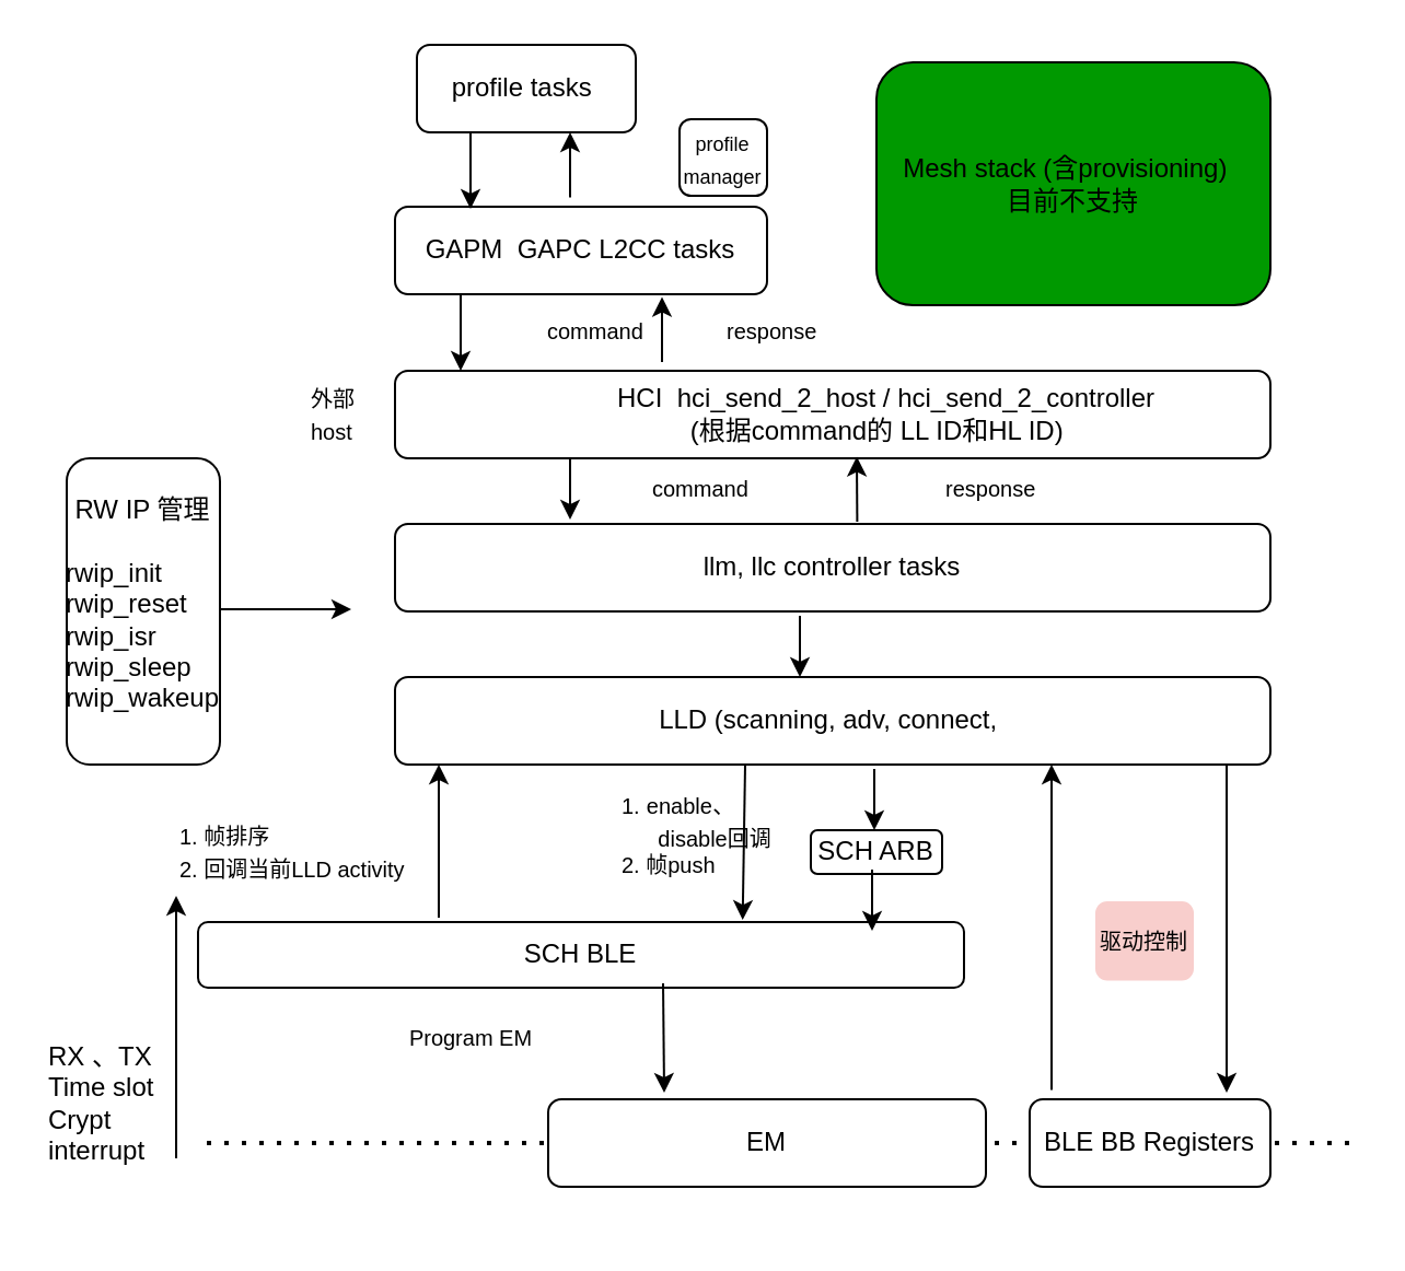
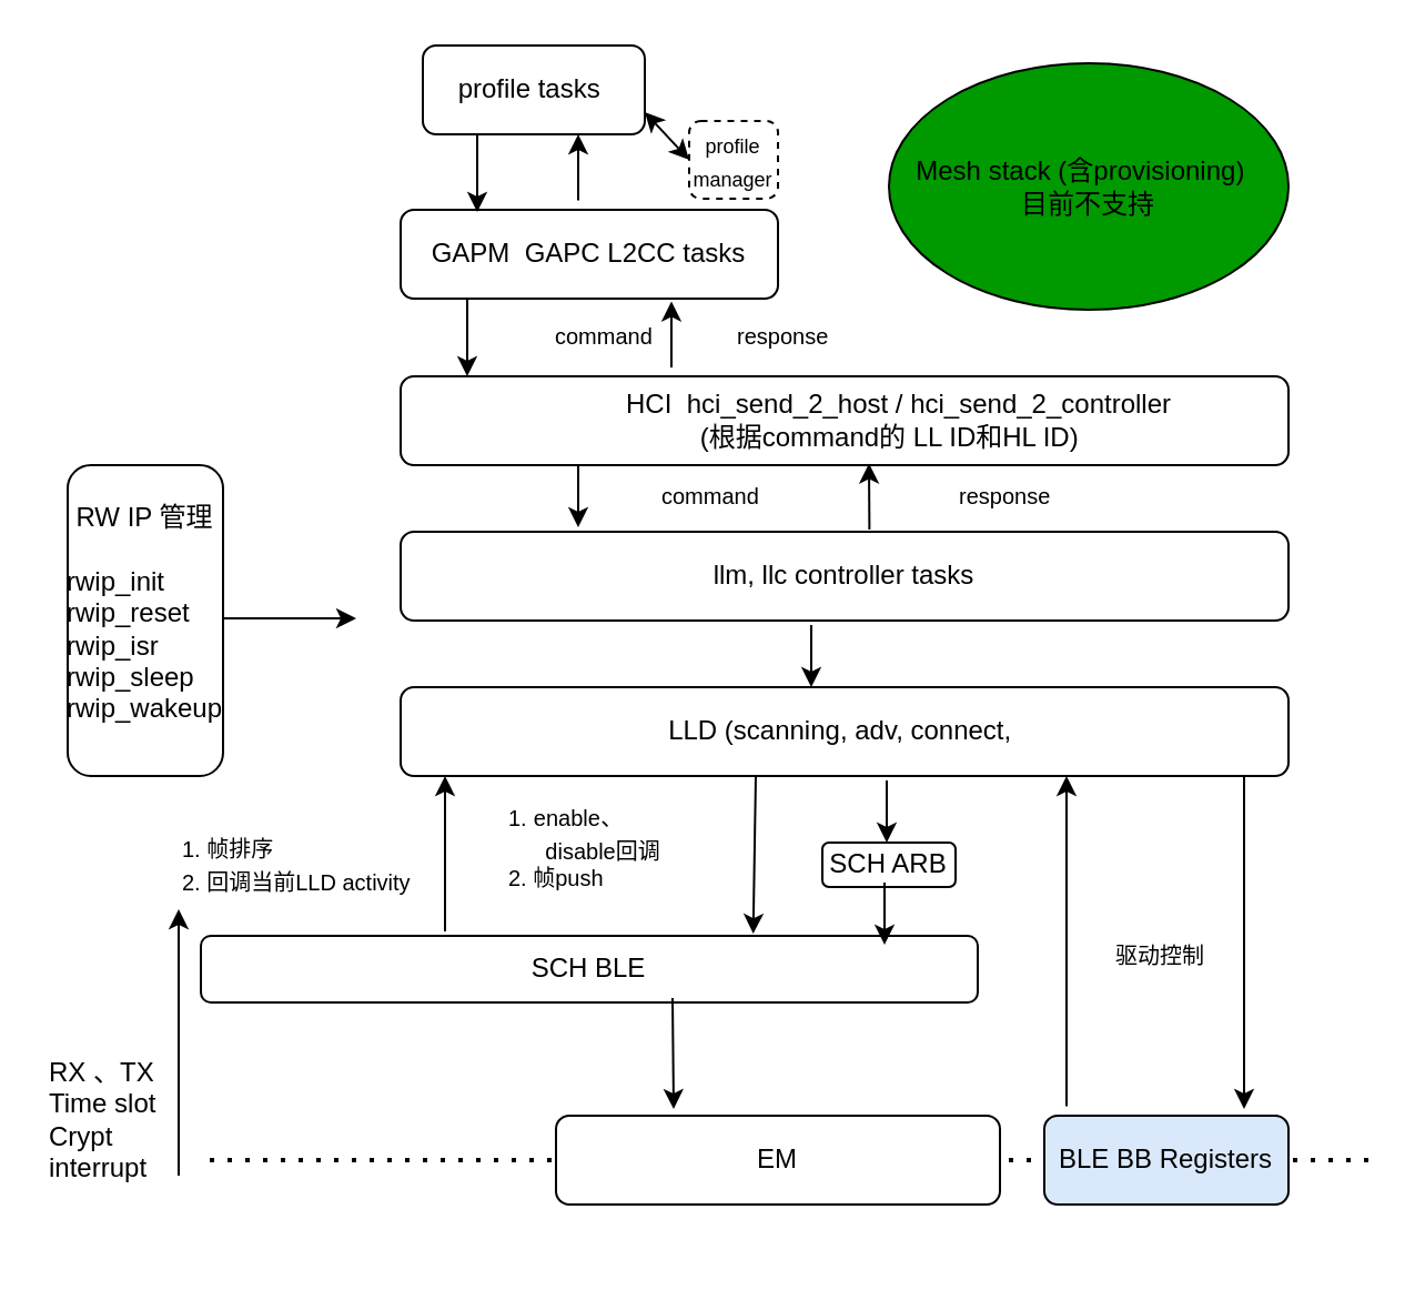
+ <mxCell id="25" value="" style="endArrow=classic;startArrow=classic;html=1;entryX=1;entryY=0.75;entryDx=0;entryDy=0;exitX=0;exitY=0.5;exitDx=0;exitDy=0;" parent="1" source="2" target="24" edge="1"><mxGeometry width="50" height="50" relative="1" as="geometry"><mxPoint x="277.5" y="78" as="sourcePoint" /><mxPoint x="327.5" y="28" as="targetPoint" /></mxGeometry></mxCell>
- <mxCell id="2" value="&lt;font style=&quot;font-size: 9px&quot;&gt;profile manager&lt;/font&gt;" style="rounded=1;whiteSpace=wrap;html=1;" parent="1" vertex="1"><mxGeometry x="310" y="54" width="40" height="35" as="geometry" /></mxCell>
+ <mxCell id="2" value="&lt;font style=&quot;font-size: 9px&quot;&gt;profile manager&lt;/font&gt;" style="rounded=1;whiteSpace=wrap;html=1;dashed=1;" parent="1" vertex="1"><mxGeometry x="310" y="54" width="40" height="35" as="geometry" /></mxCell>
- <mxCell id="23" value="Mesh stack (含provisioning)&amp;nbsp;&amp;nbsp;&lt;br&gt;目前不支持" style="rounded=1;whiteSpace=wrap;html=1;fillColor=#009900;" parent="1" vertex="1"><mxGeometry x="400" y="28" width="180" height="111" as="geometry" /></mxCell>
+ <mxCell id="23" value="Mesh stack (含provisioning)&amp;nbsp;&amp;nbsp;&lt;br&gt;目前不支持" style="ellipse;whiteSpace=wrap;html=1;fillColor=#009900;" parent="1" vertex="1"><mxGeometry x="400" y="28" width="180" height="111" as="geometry" /></mxCell>
- <mxCell id="8" value="&lt;span style=&quot;font-size: 10px&quot;&gt;外部host&lt;/span&gt;" style="rounded=1;whiteSpace=wrap;html=1;strokeColor=none;align=left;" parent="1" vertex="1"><mxGeometry x="140" y="172.75" width="30" height="32.5" as="geometry" /></mxCell>
- <mxCell id="16" value="&lt;div style=&quot;text-align: justify&quot;&gt;&lt;span style=&quot;font-size: 10px&quot;&gt;1. enable、&amp;nbsp; &amp;nbsp; &amp;nbsp; &amp;nbsp; &amp;nbsp; &amp;nbsp; &amp;nbsp; disable回调&lt;/span&gt;&lt;/div&gt;&lt;font style=&quot;font-size: 10px&quot;&gt;&lt;div style=&quot;text-align: justify&quot;&gt;&lt;span&gt;2. 帧push&lt;/span&gt;&lt;/div&gt;&lt;/font&gt;" style="rounded=1;whiteSpace=wrap;html=1;strokeColor=none;align=center;" parent="1" vertex="1"><mxGeometry x="282.5" y="362.75" width="75" height="36.25" as="geometry" /></mxCell>
+ <mxCell id="16" value="&lt;div style=&quot;text-align: justify&quot;&gt;&lt;span style=&quot;font-size: 10px&quot;&gt;1. enable、&amp;nbsp; &amp;nbsp; &amp;nbsp; &amp;nbsp; &amp;nbsp; &amp;nbsp; &amp;nbsp; disable回调&lt;/span&gt;&lt;/div&gt;&lt;font style=&quot;font-size: 10px&quot;&gt;&lt;div style=&quot;text-align: justify&quot;&gt;&lt;span&gt;2. 帧push&lt;/span&gt;&lt;/div&gt;&lt;/font&gt;" style="rounded=1;whiteSpace=wrap;html=1;strokeColor=none;align=center;" parent="1" vertex="1"><mxGeometry x="227.5" y="362.75" width="75" height="36.25" as="geometry" /></mxCell>
- <mxCell id="17" value="&lt;div style=&quot;text-align: justify&quot;&gt;&lt;span style=&quot;font-size: 10px&quot;&gt;驱动控制&lt;/span&gt;&lt;/div&gt;" style="rounded=1;whiteSpace=wrap;html=1;strokeColor=none;align=center;fillColor=#f8cecc;" parent="1" vertex="1"><mxGeometry x="500" y="411.5" width="45" height="36.25" as="geometry" /></mxCell>
+ <mxCell id="17" value="&lt;div style=&quot;text-align: justify&quot;&gt;&lt;span style=&quot;font-size: 10px&quot;&gt;驱动控制&lt;/span&gt;&lt;/div&gt;" style="rounded=1;whiteSpace=wrap;html=1;strokeColor=none;align=center;" parent="1" vertex="1"><mxGeometry x="500" y="411.5" width="45" height="36.25" as="geometry" /></mxCell>
- <mxCell id="9" value="&lt;font style=&quot;font-size: 10px&quot;&gt;Program EM&lt;/font&gt;" style="rounded=1;whiteSpace=wrap;html=1;strokeColor=none;" parent="1" vertex="1"><mxGeometry x="170" y="459" width="90" height="30" as="geometry" /></mxCell>
- <mxCell id="11" value="BLE BB Registers" style="rounded=1;whiteSpace=wrap;html=1;" parent="1" vertex="1"><mxGeometry x="470" y="502" width="110" height="40" as="geometry" /></mxCell>
+ <mxCell id="11" value="BLE BB Registers" style="rounded=1;whiteSpace=wrap;html=1;fillColor=#dae8fc;" parent="1" vertex="1"><mxGeometry x="470" y="502" width="110" height="40" as="geometry" /></mxCell>
